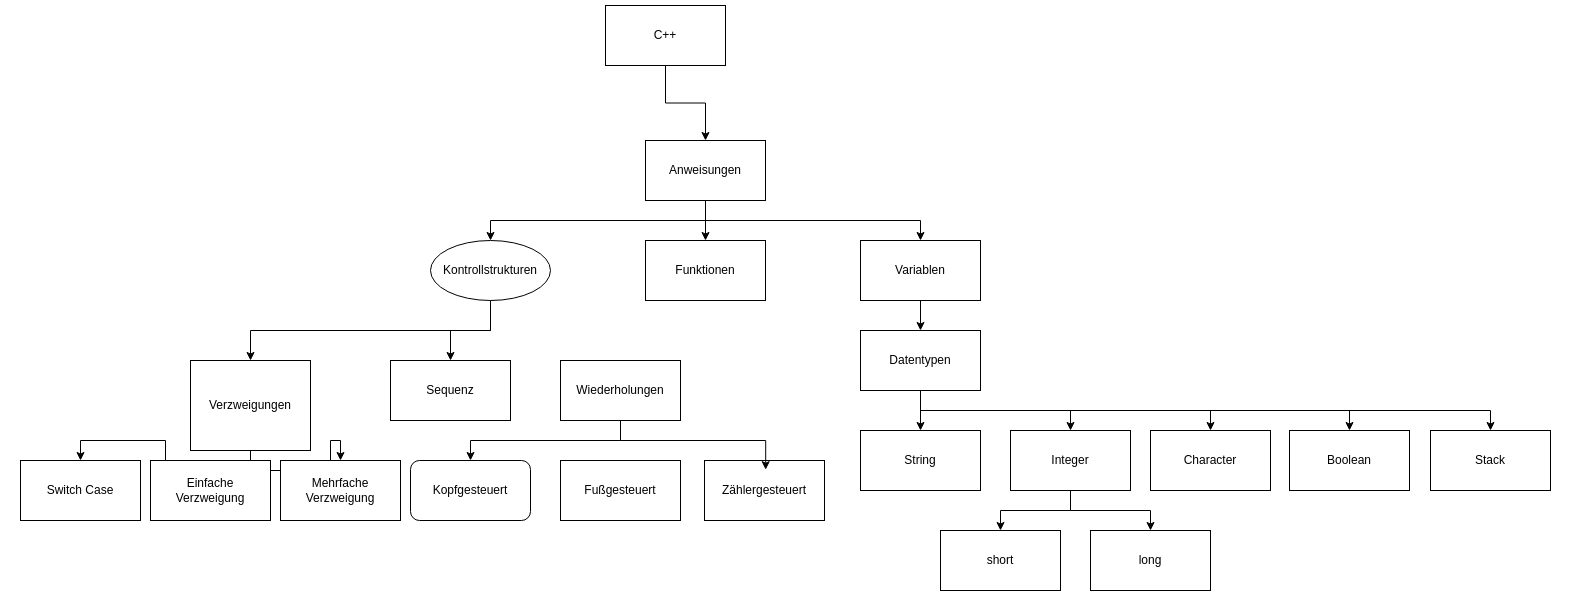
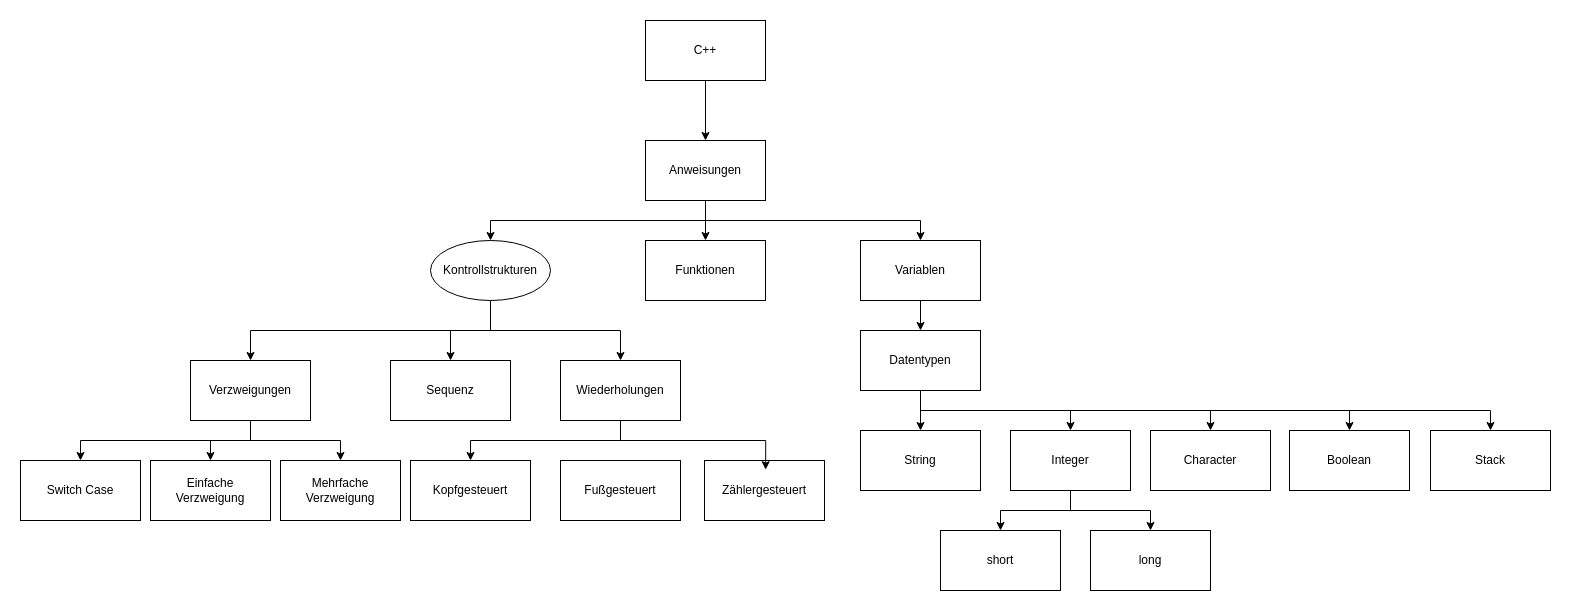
- <mxCell id="3" value="C++" style="rounded=0;whiteSpace=wrap;html=1;" parent="1" vertex="1"><mxGeometry x="605" y="5" width="120" height="60" as="geometry" /></mxCell>
+ <mxCell id="3" value="C++" style="rounded=0;whiteSpace=wrap;html=1;" parent="1" vertex="1"><mxGeometry x="645" y="20" width="120" height="60" as="geometry" /></mxCell>
+ <mxCell id="9" style="edgeStyle=orthogonalEdgeStyle;rounded=0;orthogonalLoop=1;jettySize=auto;html=1;exitX=0.5;exitY=1;exitDx=0;exitDy=0;entryX=0.5;entryY=0;entryDx=0;entryDy=0;" parent="1" source="11" target="17" edge="1"><mxGeometry relative="1" as="geometry" /></mxCell>
- <mxCell id="15" value="Verzweigungen" style="rounded=0;whiteSpace=wrap;html=1;" parent="1" vertex="1"><mxGeometry x="190" y="360" width="120" height="90" as="geometry" /></mxCell>
+ <mxCell id="15" value="Verzweigungen" style="rounded=0;whiteSpace=wrap;html=1;" parent="1" vertex="1"><mxGeometry x="190" y="360" width="120" height="60" as="geometry" /></mxCell>
- <mxCell id="18" value="Kopfgesteuert" style="whiteSpace=wrap;html=1;rounded=1;" parent="1" vertex="1"><mxGeometry x="410" y="460" width="120" height="60" as="geometry" /></mxCell>
+ <mxCell id="18" value="Kopfgesteuert" style="rounded=0;whiteSpace=wrap;html=1;" parent="1" vertex="1"><mxGeometry x="410" y="460" width="120" height="60" as="geometry" /></mxCell>
